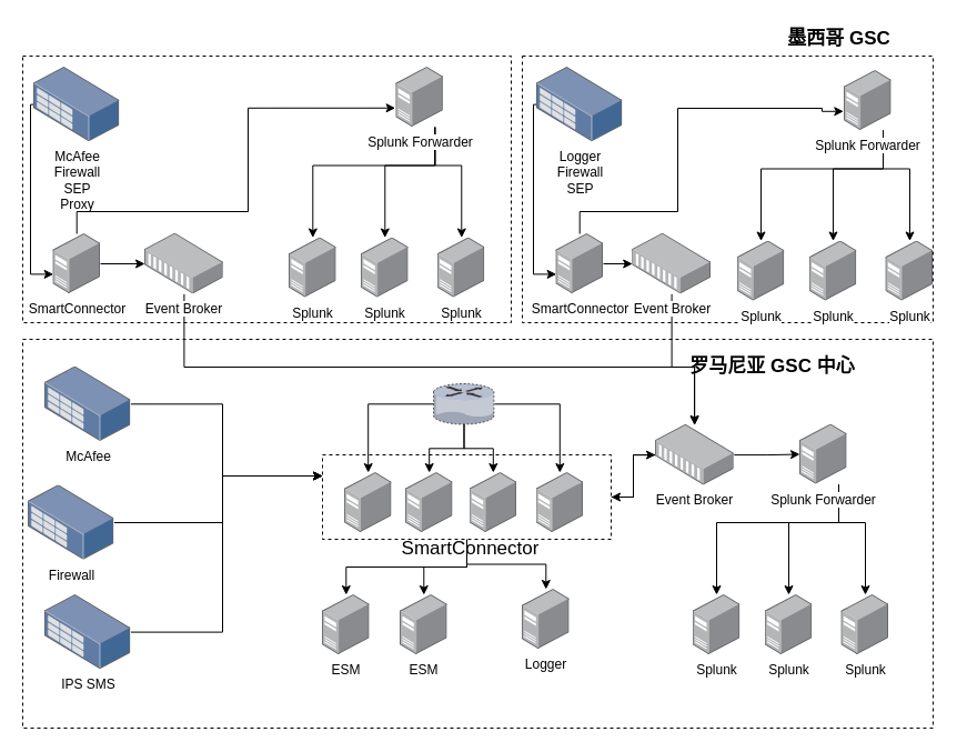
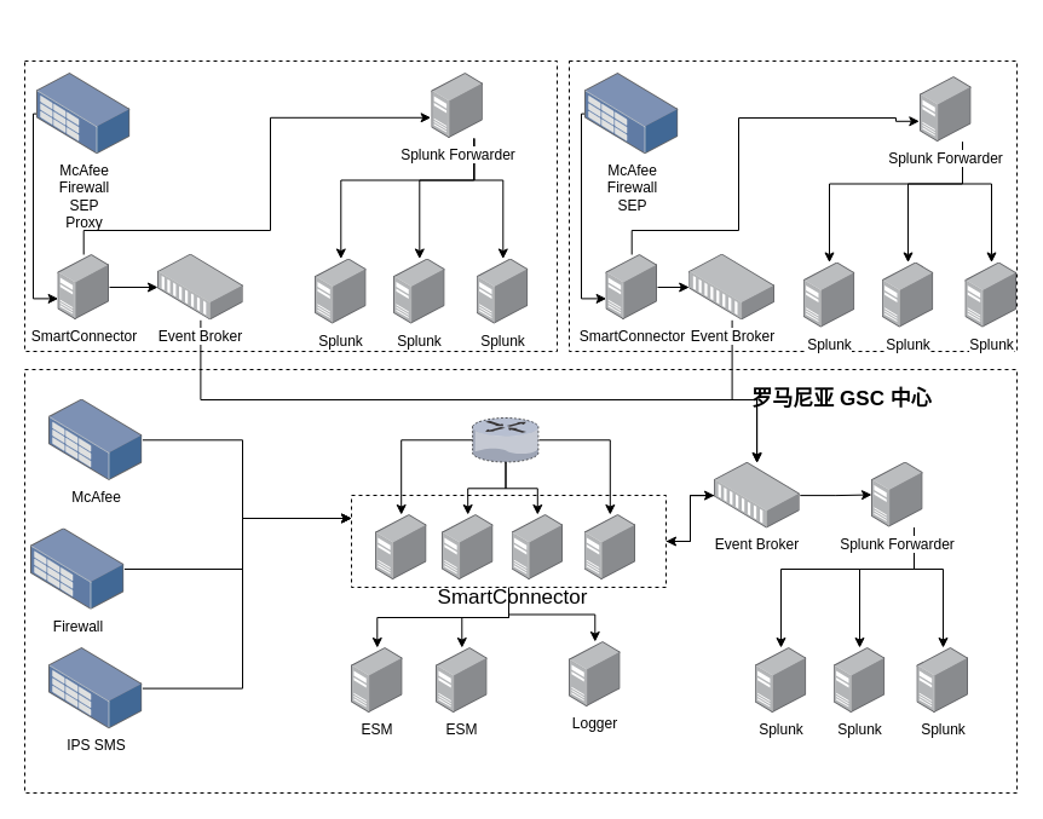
- <mxCell id="28" value="墨西哥 GSC" style="text;html=1;align=center;verticalAlign=middle;resizable=0;points=[];autosize=1;fontStyle=1;fontSize=17;" vertex="1" parent="1"><mxGeometry x="700" y="20" width="110" height="30" as="geometry" /></mxCell>
- <mxCell id="56" value="Logger&lt;br&gt;Firewall&lt;br&gt;SEP" style="points=[];aspect=fixed;html=1;align=center;shadow=0;dashed=0;image;image=img/lib/allied_telesis/storage/Datacenter_Server_Rack_Storage_Unit_Small.svg;" vertex="1" parent="1"><mxGeometry x="483" y="60" width="77.4" height="67.2" as="geometry" /></mxCell>
+ <mxCell id="56" value="McAfee&lt;br&gt;Firewall&lt;br&gt;SEP" style="points=[];aspect=fixed;html=1;align=center;shadow=0;dashed=0;image;image=img/lib/allied_telesis/storage/Datacenter_Server_Rack_Storage_Unit_Small.svg;" vertex="1" parent="1"><mxGeometry x="483" y="60" width="77.4" height="67.2" as="geometry" /></mxCell>
